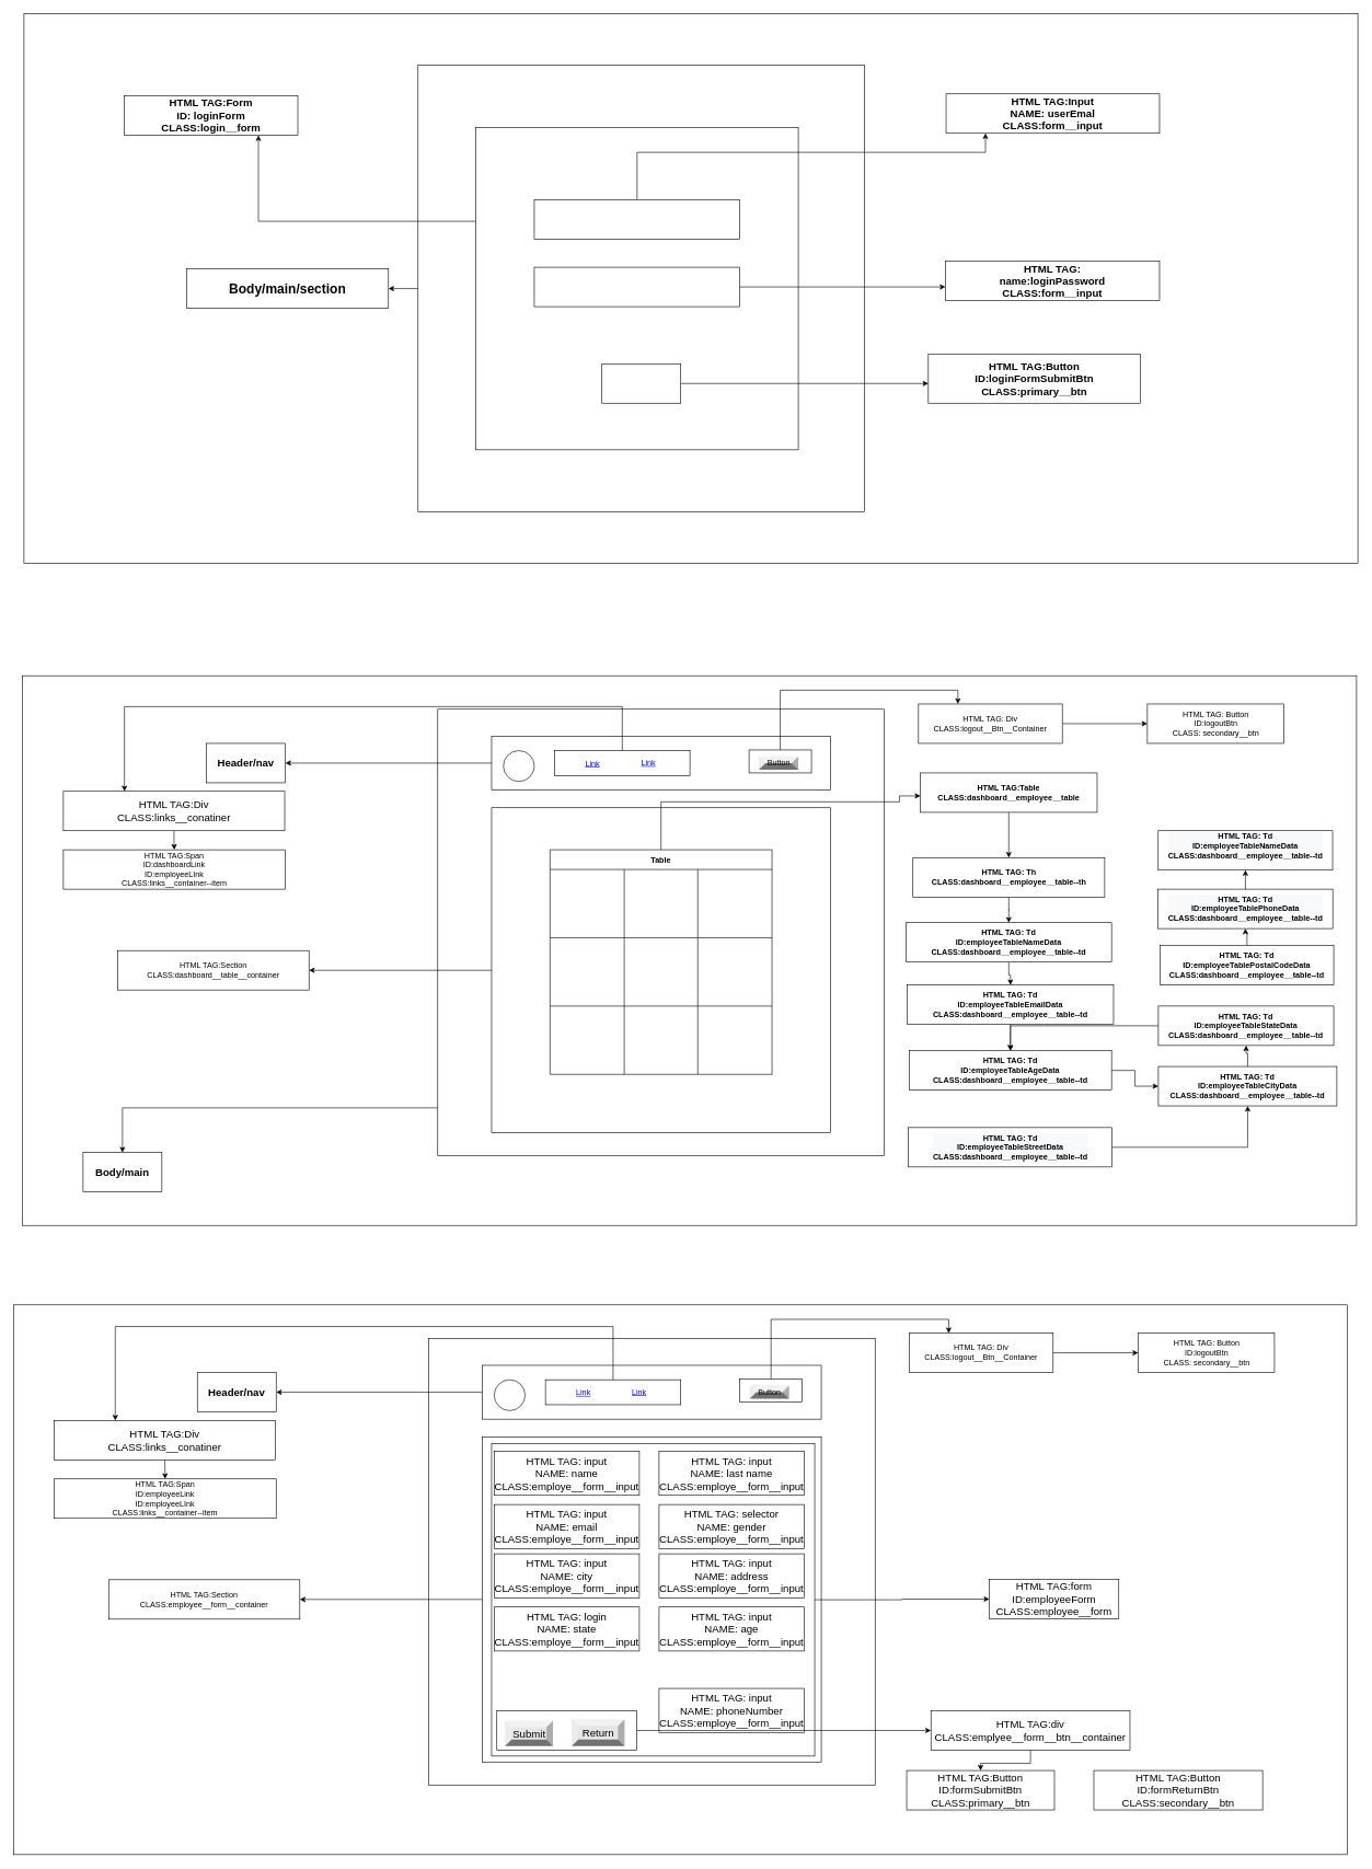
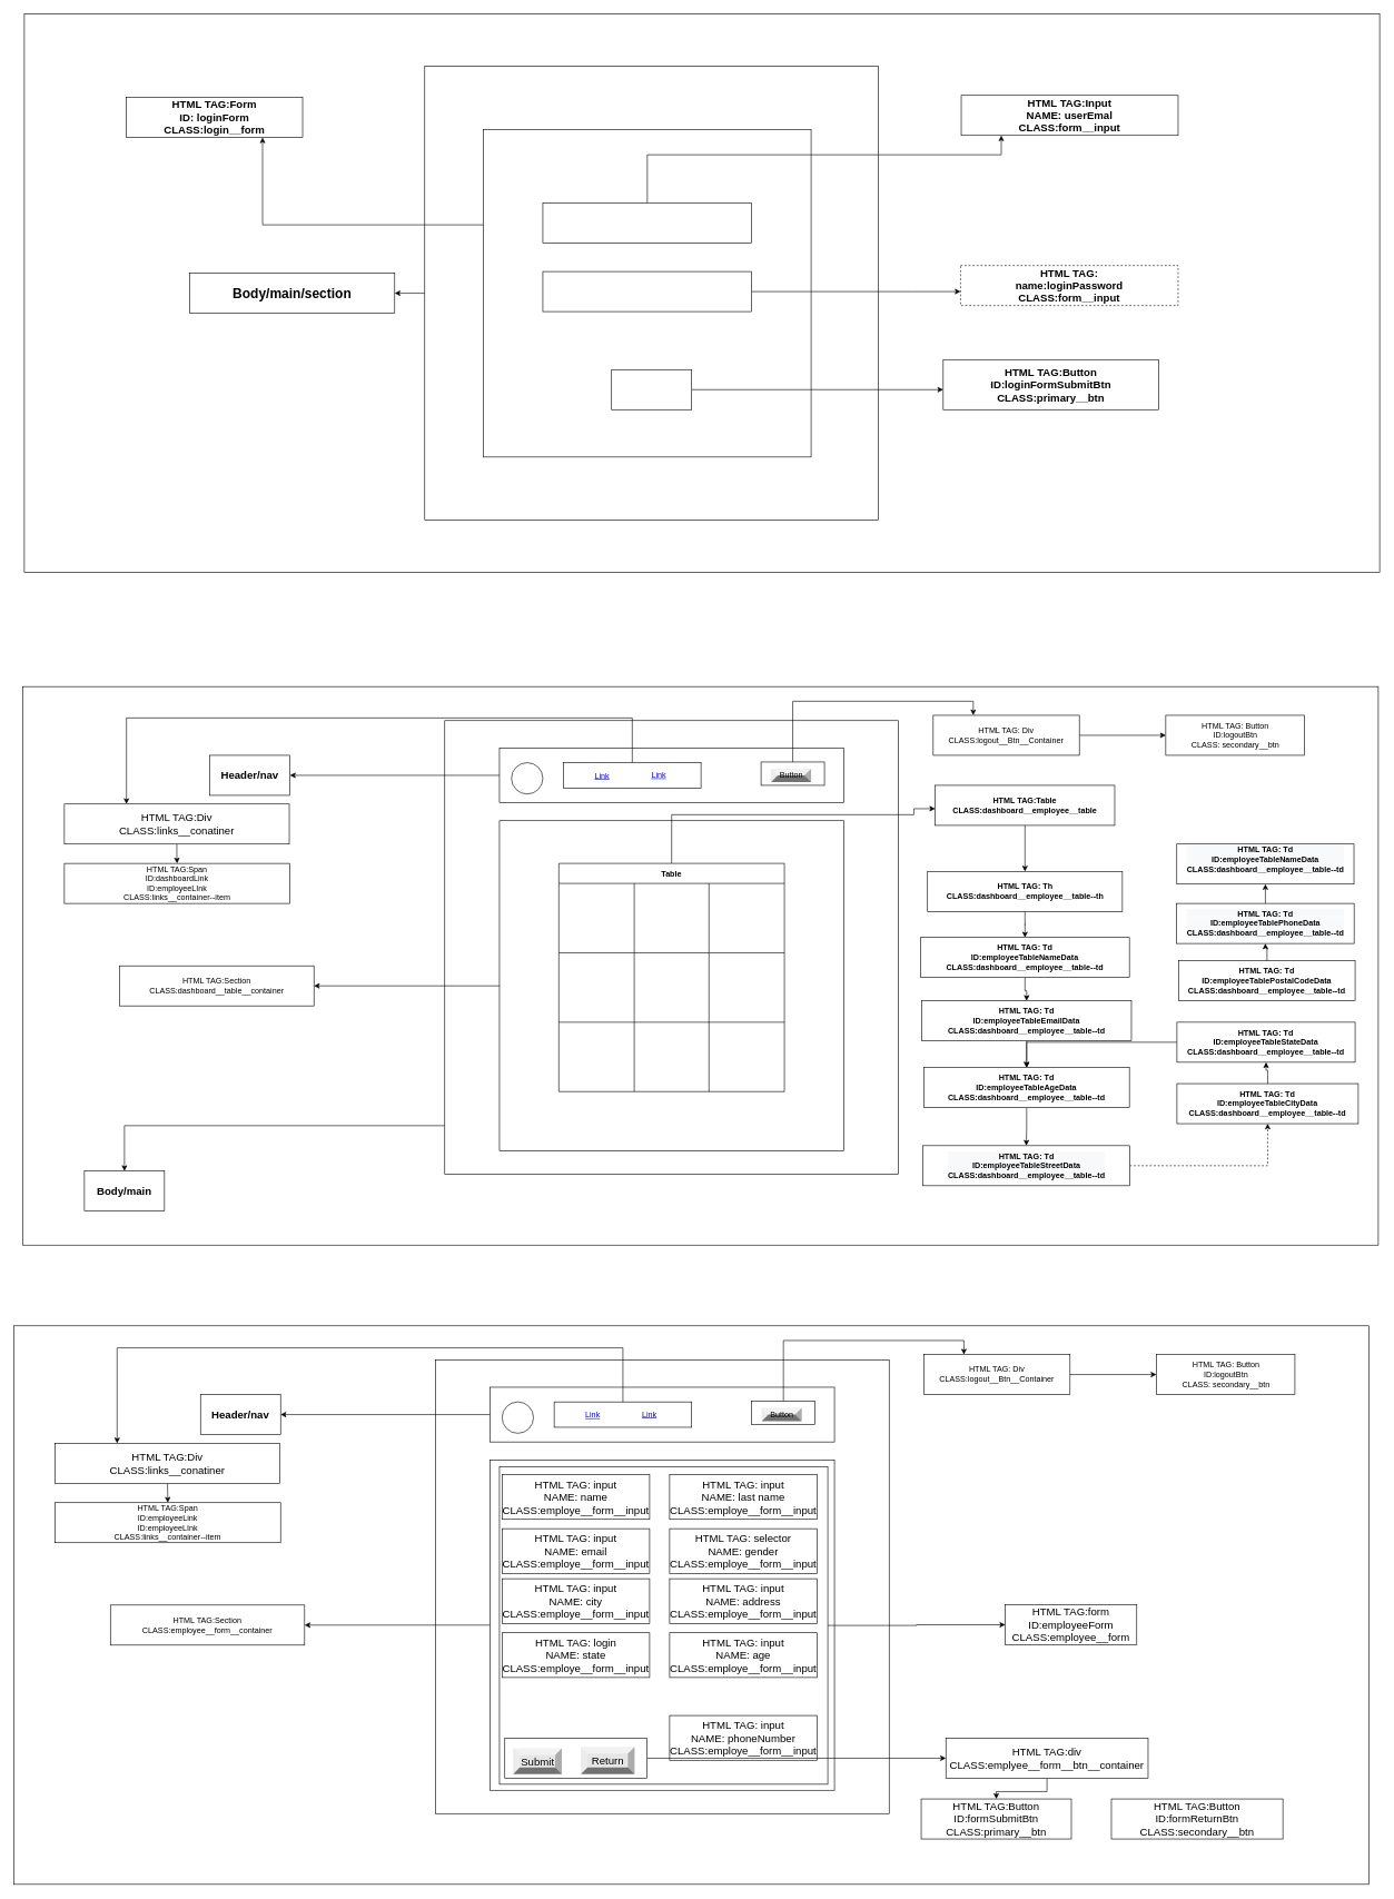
- <mxCell id="16" value="&lt;b style=&quot;font-size: 16px;&quot;&gt;HTML TAG:&lt;br&gt;name:loginPassword&lt;br&gt;CLASS:form__input&lt;/b&gt;" style="whiteSpace=wrap;html=1;rounded=0;" parent="1" vertex="1"><mxGeometry x="1439" y="397" width="326" height="60" as="geometry" /></mxCell>
+ <mxCell id="16" value="&lt;b style=&quot;font-size: 16px;&quot;&gt;HTML TAG:&lt;br&gt;name:loginPassword&lt;br&gt;CLASS:form__input&lt;/b&gt;" style="whiteSpace=wrap;html=1;rounded=0;dashed=1;" parent="1" vertex="1"><mxGeometry x="1439" y="397" width="326" height="60" as="geometry" /></mxCell>
- <mxCell id="64" value="" style="edgeStyle=orthogonalEdgeStyle;rounded=0;orthogonalLoop=1;jettySize=auto;html=1;fontSize=16;" edge="1" parent="1" source="65" target="69"><mxGeometry relative="1" as="geometry" /></mxCell>
+ <mxCell id="64" value="" style="edgeStyle=orthogonalEdgeStyle;rounded=0;orthogonalLoop=1;jettySize=auto;html=1;fontSize=16;" edge="1" parent="1" source="65" target="67"><mxGeometry relative="1" as="geometry" /></mxCell>
- <mxCell id="66" value="" style="edgeStyle=orthogonalEdgeStyle;rounded=0;orthogonalLoop=1;jettySize=auto;html=1;fontSize=16;" edge="1" parent="1" source="67" target="69"><mxGeometry relative="1" as="geometry" /></mxCell>
+ <mxCell id="66" value="" style="edgeStyle=orthogonalEdgeStyle;rounded=0;orthogonalLoop=1;jettySize=auto;html=1;fontSize=16;dashed=1;" edge="1" parent="1" source="67" target="69"><mxGeometry relative="1" as="geometry" /></mxCell>
